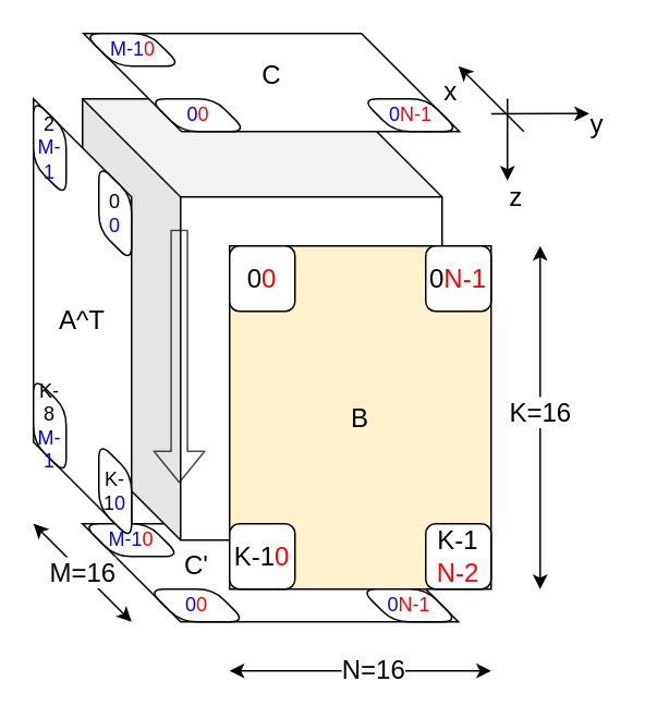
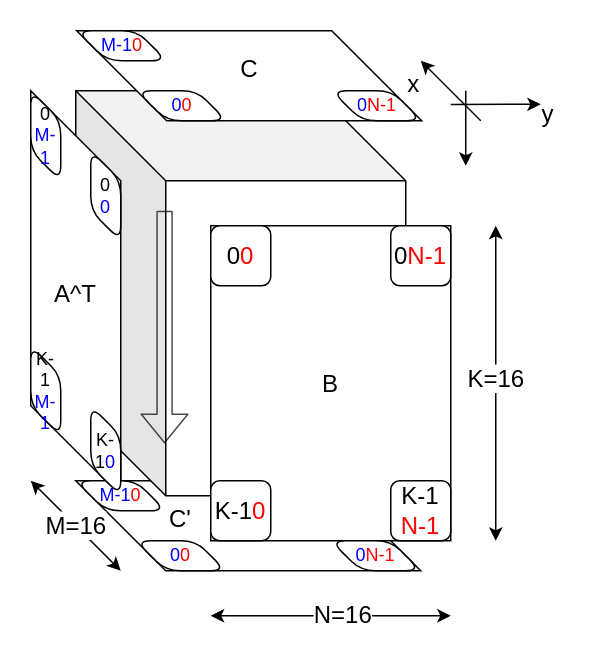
- <mxCell id="17" value="2&lt;div&gt;&lt;font style=&quot;color: rgb(0, 0, 255);&quot;&gt;M-1&lt;/font&gt;&lt;/div&gt;" style="shape=parallelogram;perimeter=parallelogramPerimeter;whiteSpace=wrap;html=1;fixedSize=1;direction=south;size=20;rounded=1;" vertex="1" parent="1"><mxGeometry x="20" y="60" width="20" height="60" as="geometry" /></mxCell>
+ <mxCell id="17" value="0&lt;div&gt;&lt;font style=&quot;color: rgb(0, 0, 255);&quot;&gt;M-1&lt;/font&gt;&lt;/div&gt;" style="shape=parallelogram;perimeter=parallelogramPerimeter;whiteSpace=wrap;html=1;fixedSize=1;direction=south;size=20;rounded=1;" vertex="1" parent="1"><mxGeometry x="20" y="60" width="20" height="60" as="geometry" /></mxCell>
- <mxCell id="36" value="&lt;font size=&quot;3&quot;&gt;z&lt;/font&gt;" style="text;html=1;align=center;verticalAlign=middle;resizable=0;points=[];autosize=1;strokeColor=none;fillColor=none;" vertex="1" parent="30"><mxGeometry x="40" y="65" width="30" height="30" as="geometry" /></mxCell>
- <mxCell id="4" value="&lt;font size=&quot;3&quot;&gt;B&lt;/font&gt;" style="rounded=0;whiteSpace=wrap;html=1;fillColor=#fff2cc;" vertex="1" parent="1"><mxGeometry x="140" y="150" width="160" height="210" as="geometry" /></mxCell>
+ <mxCell id="4" value="&lt;font size=&quot;3&quot;&gt;B&lt;/font&gt;" style="rounded=0;whiteSpace=wrap;html=1;" vertex="1" parent="1"><mxGeometry x="140" y="150" width="160" height="210" as="geometry" /></mxCell>
- <mxCell id="18" value="K-8&lt;div&gt;&lt;font style=&quot;color: rgb(0, 0, 255);&quot;&gt;M-1&lt;/font&gt;&lt;/div&gt;" style="shape=parallelogram;perimeter=parallelogramPerimeter;whiteSpace=wrap;html=1;fixedSize=1;direction=south;size=20;rounded=1;" vertex="1" parent="1"><mxGeometry x="20" y="230" width="20" height="60" as="geometry" /></mxCell>
+ <mxCell id="18" value="K-1&lt;div&gt;&lt;font style=&quot;color: rgb(0, 0, 255);&quot;&gt;M-1&lt;/font&gt;&lt;/div&gt;" style="shape=parallelogram;perimeter=parallelogramPerimeter;whiteSpace=wrap;html=1;fixedSize=1;direction=south;size=20;rounded=1;" vertex="1" parent="1"><mxGeometry x="20" y="230" width="20" height="60" as="geometry" /></mxCell>
- <mxCell id="15" value="&lt;font size=&quot;3&quot;&gt;&lt;font style=&quot;color: rgb(0, 0, 0);&quot;&gt;K-1&lt;/font&gt;&lt;/font&gt;&lt;div&gt;&lt;font size=&quot;3&quot; color=&quot;#ff0000&quot;&gt;N-2&lt;/font&gt;&lt;/div&gt;" style="rounded=1;whiteSpace=wrap;html=1;" vertex="1" parent="1"><mxGeometry x="260" y="320" width="40" height="40" as="geometry" /></mxCell>
+ <mxCell id="15" value="&lt;font size=&quot;3&quot;&gt;&lt;font style=&quot;color: rgb(0, 0, 0);&quot;&gt;K-1&lt;/font&gt;&lt;/font&gt;&lt;div&gt;&lt;font size=&quot;3&quot; color=&quot;#ff0000&quot;&gt;N-1&lt;/font&gt;&lt;/div&gt;" style="rounded=1;whiteSpace=wrap;html=1;" vertex="1" parent="1"><mxGeometry x="260" y="320" width="40" height="40" as="geometry" /></mxCell>
